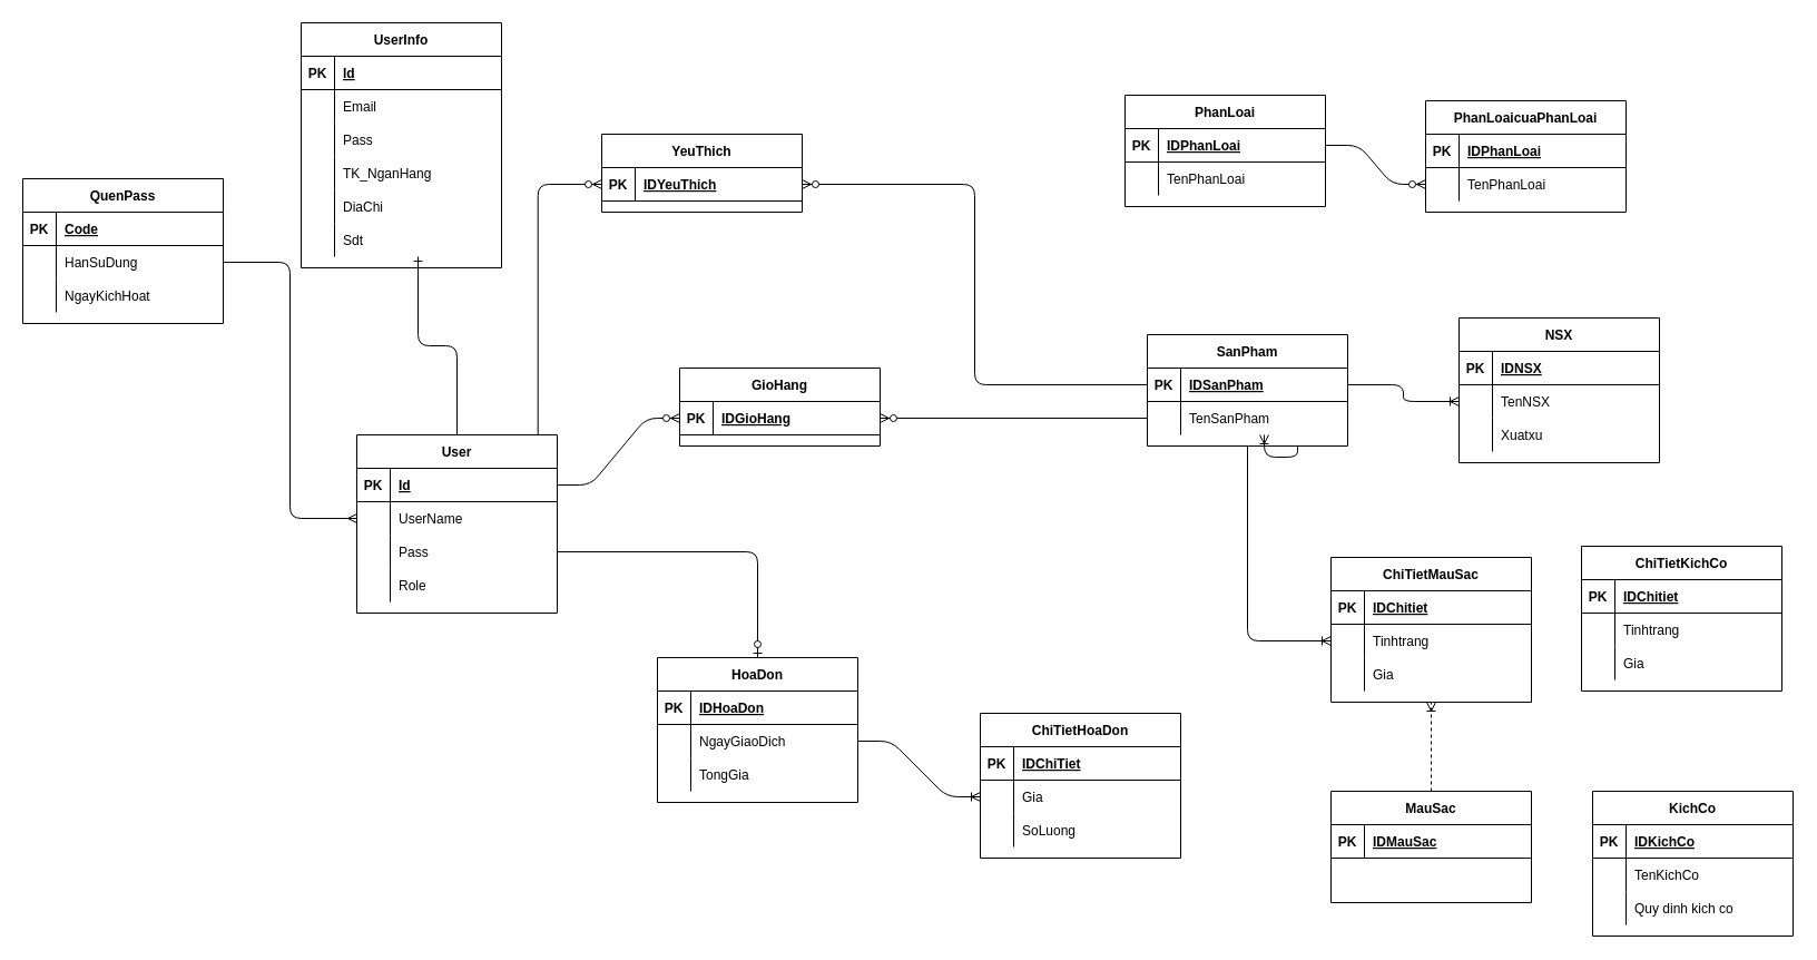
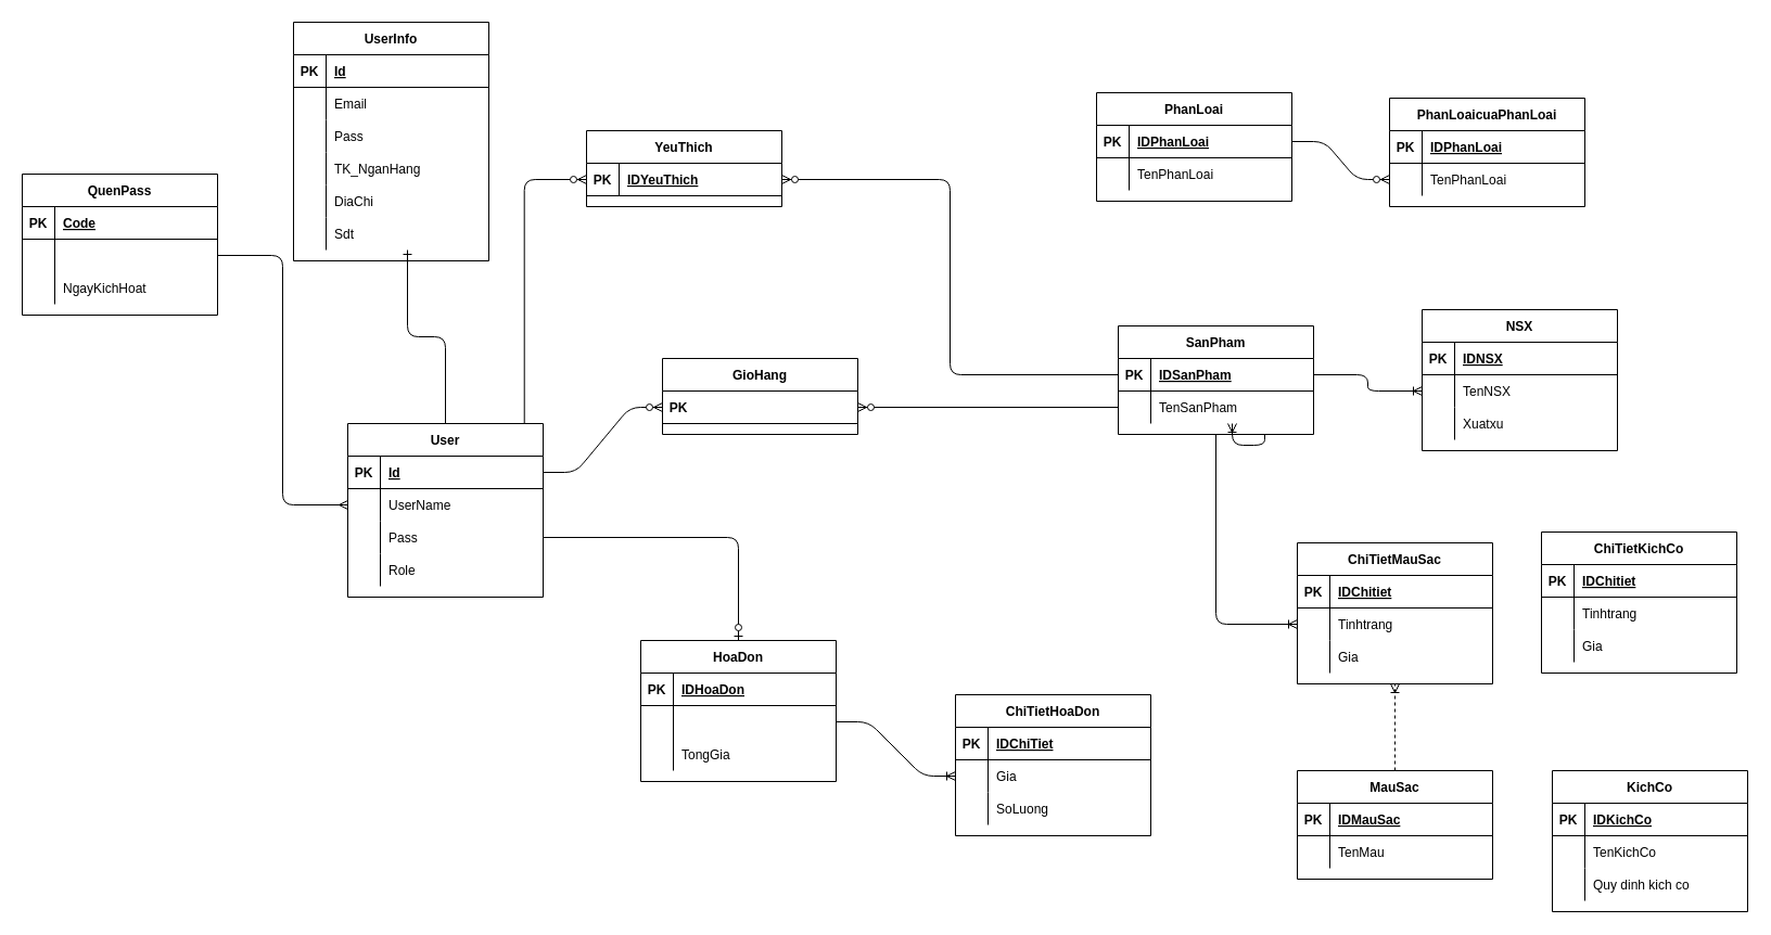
- <mxCell id="29" value="HanSuDung" style="shape=partialRectangle;connectable=0;fillColor=none;top=0;left=0;bottom=0;right=0;align=left;spacingLeft=6;overflow=hidden;sketch=0;shadow=0;" parent="27" vertex="1"><mxGeometry x="30" width="150" height="30" as="geometry" /></mxCell>
- <mxCell id="94" value="IDGioHang" style="shape=partialRectangle;connectable=0;fillColor=none;top=0;left=0;bottom=0;right=0;align=left;spacingLeft=6;fontStyle=5;overflow=hidden;" parent="92" vertex="1"><mxGeometry x="30" width="150" height="30" as="geometry" /></mxCell>
- <mxCell id="138" value="NgayGiaoDich" style="shape=partialRectangle;connectable=0;fillColor=none;top=0;left=0;bottom=0;right=0;align=left;spacingLeft=6;overflow=hidden;" parent="136" vertex="1"><mxGeometry x="30" width="150" height="30" as="geometry" /></mxCell>
+ <mxCell id="111" value="TenMau" style="shape=partialRectangle;connectable=0;fillColor=none;top=0;left=0;bottom=0;right=0;align=left;spacingLeft=6;overflow=hidden;" parent="109" vertex="1"><mxGeometry x="30" width="150" height="30" as="geometry" /></mxCell>
